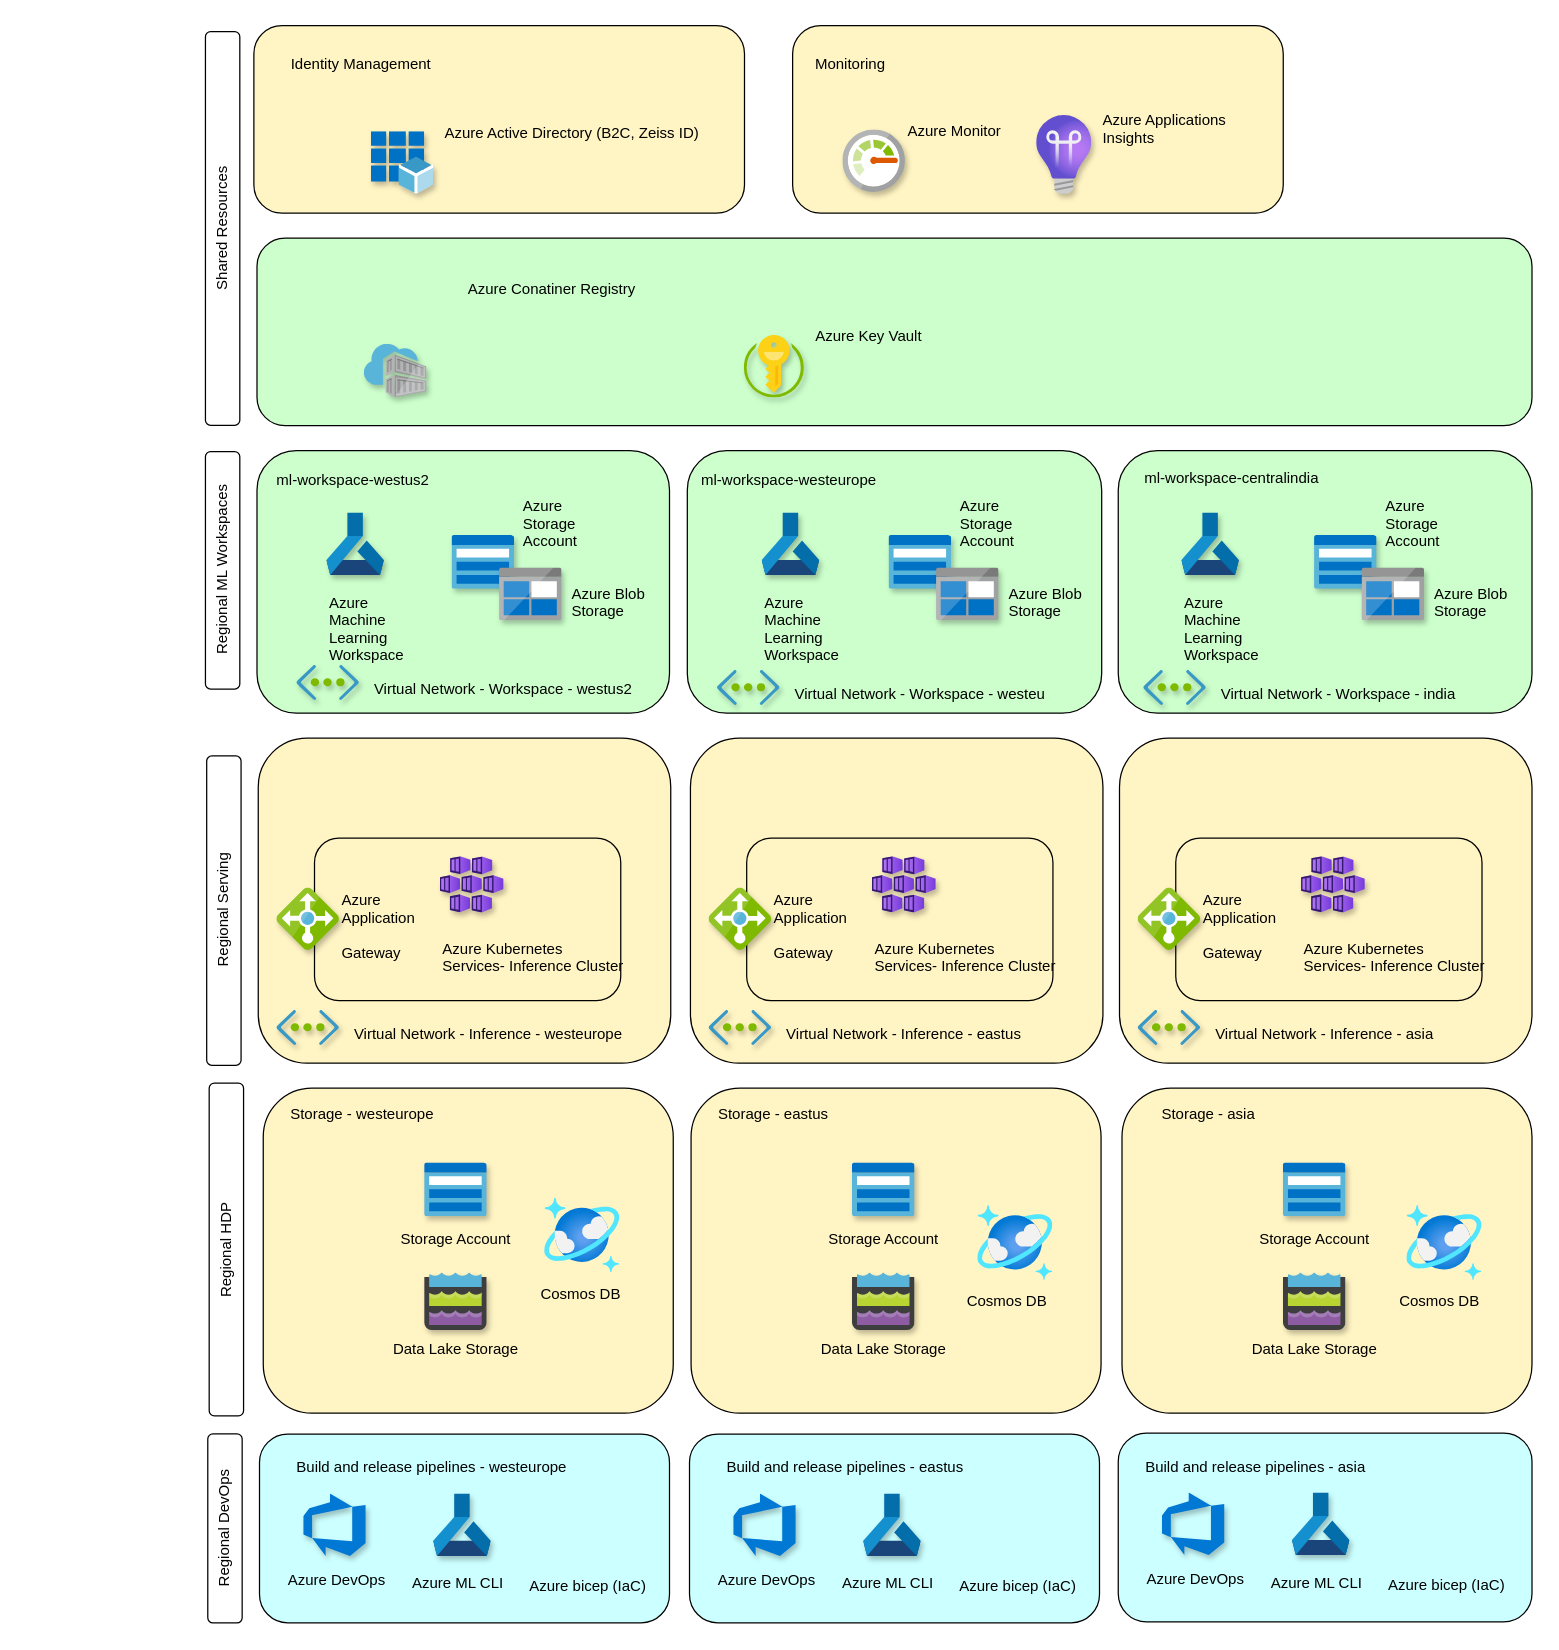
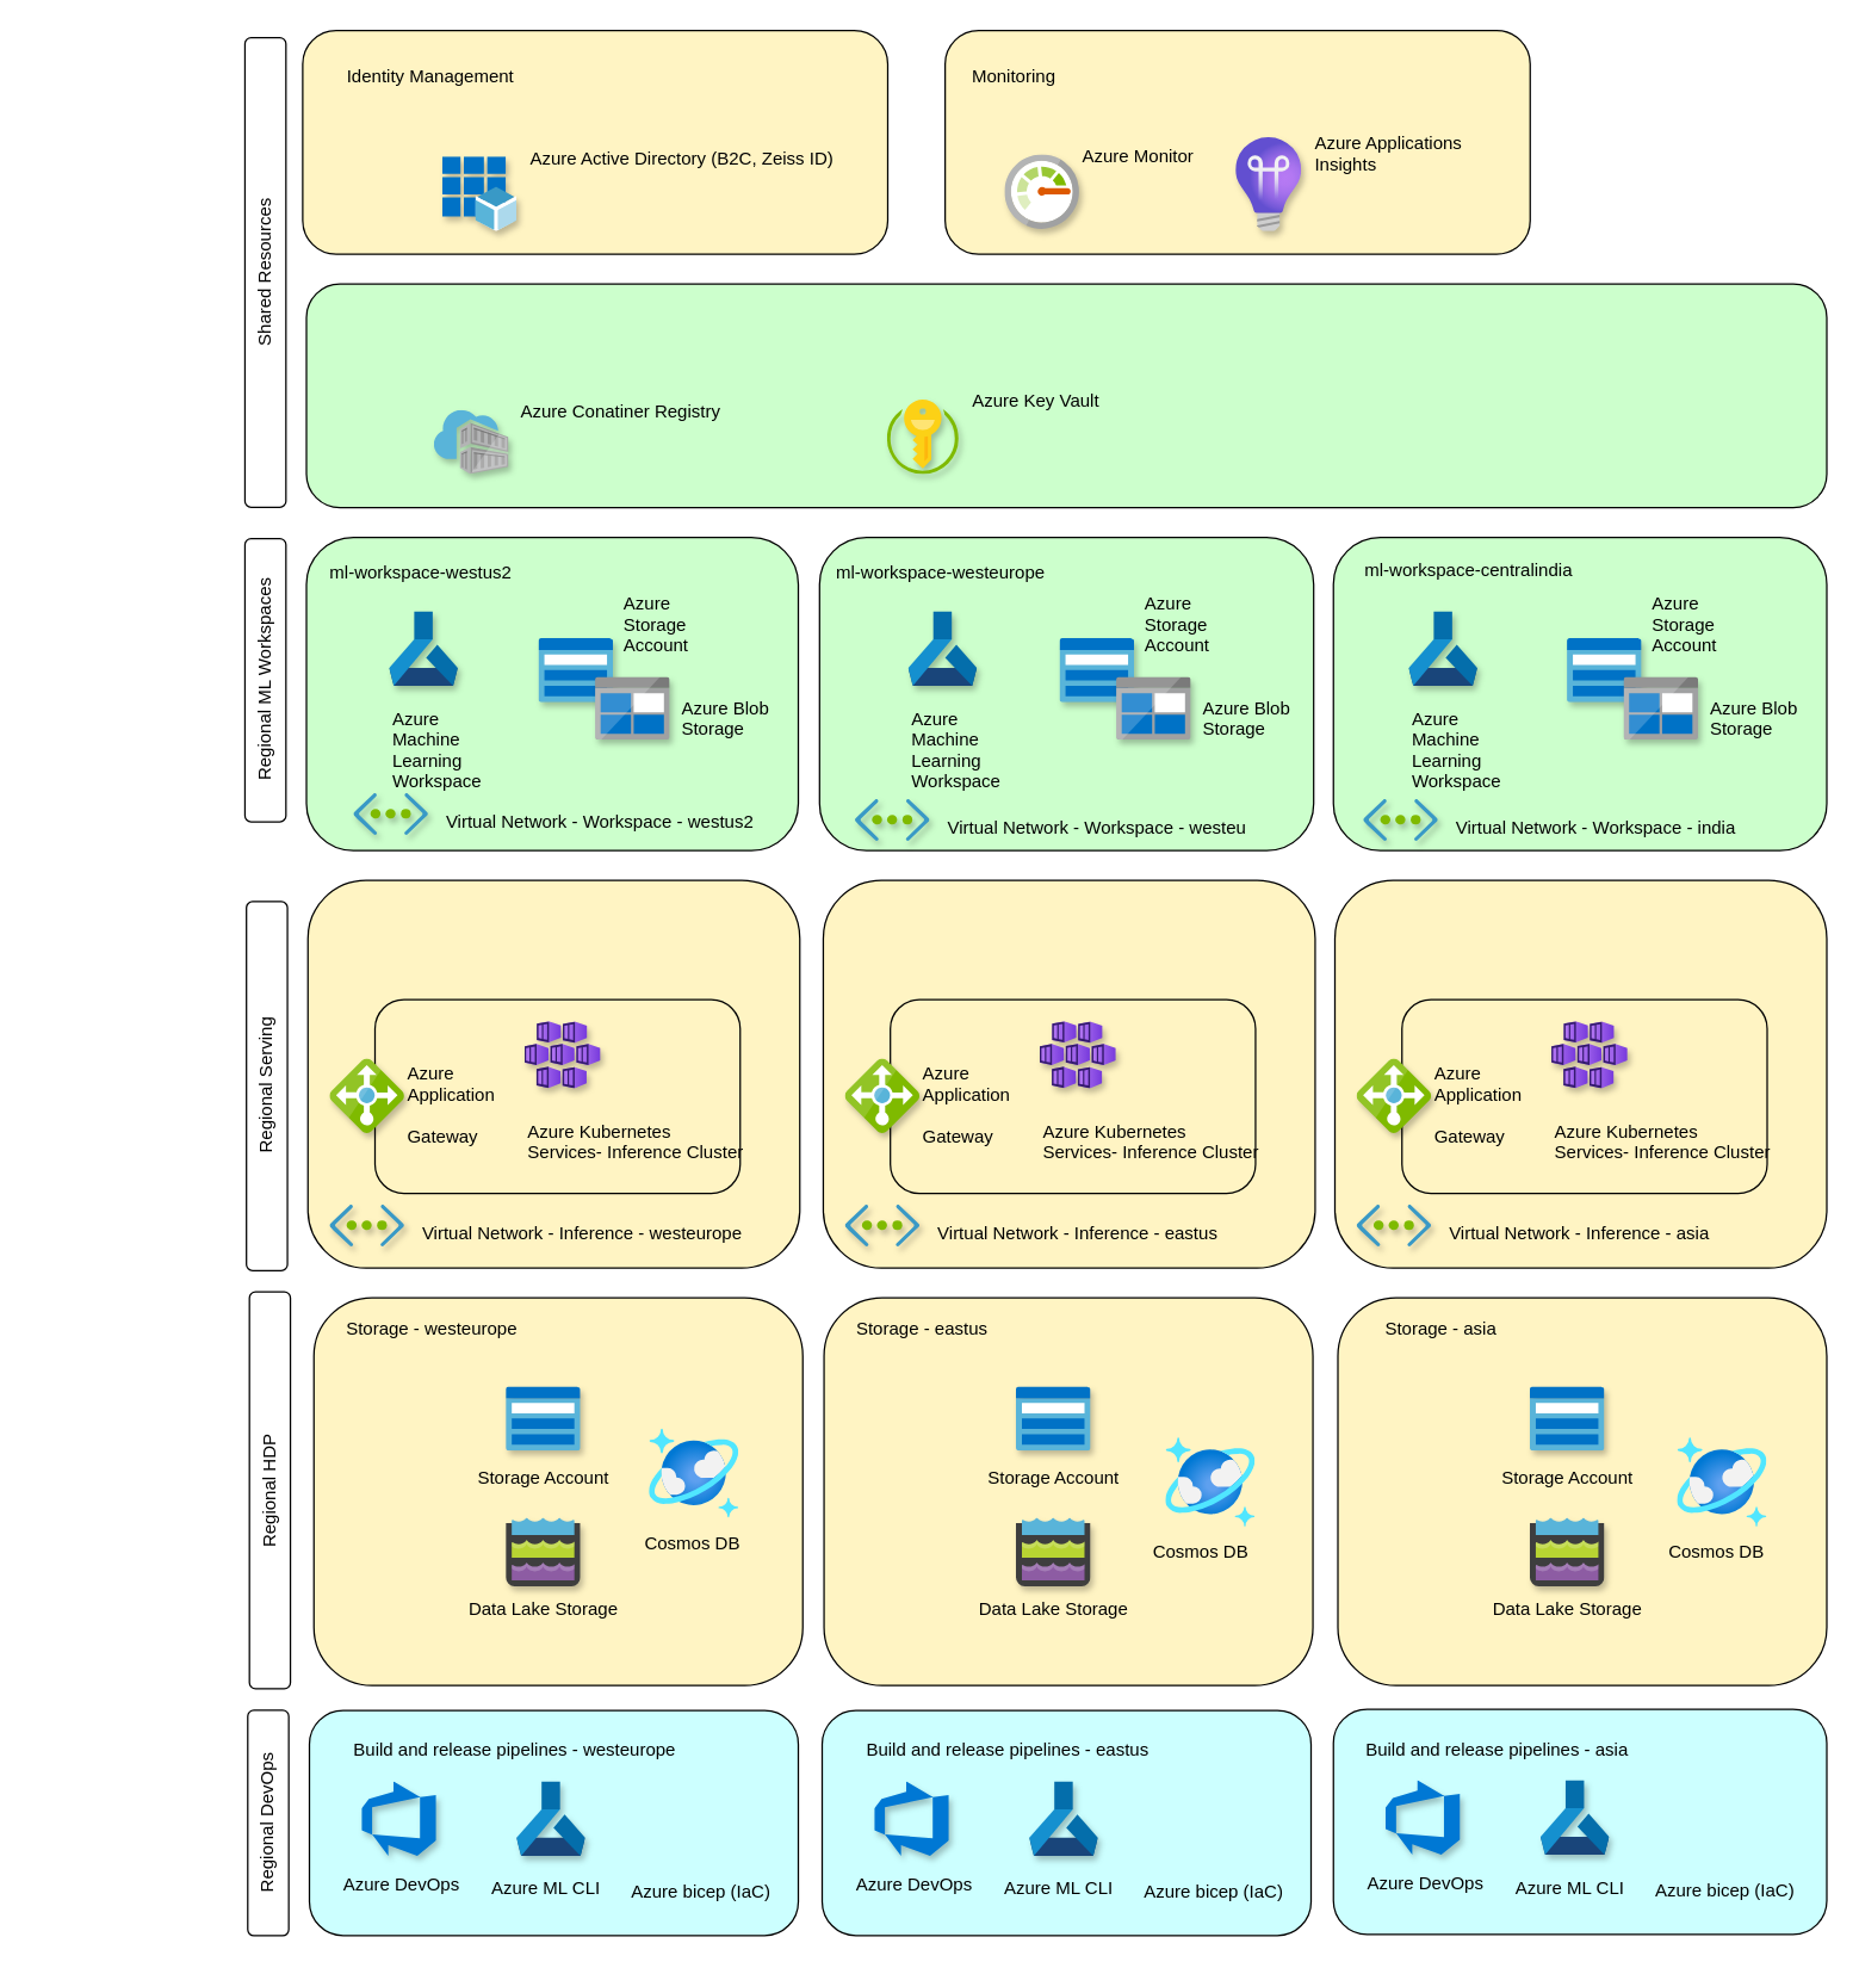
- <mxCell id="13" value="Azure Conatiner Registry" style="text;align=left;verticalAlign=middle;resizable=0;points=[];autosize=1;" parent="1" vertex="1"><mxGeometry x="372" y="220" width="150" height="20" as="geometry" /></mxCell>
+ <mxCell id="13" value="Azure Conatiner Registry" style="text;align=left;verticalAlign=middle;resizable=0;points=[];autosize=1;" parent="1" vertex="1"><mxGeometry x="347" y="265" width="150" height="20" as="geometry" /></mxCell>
